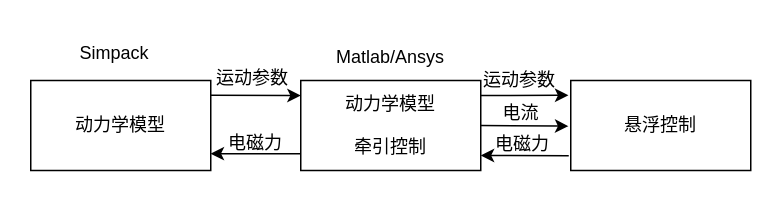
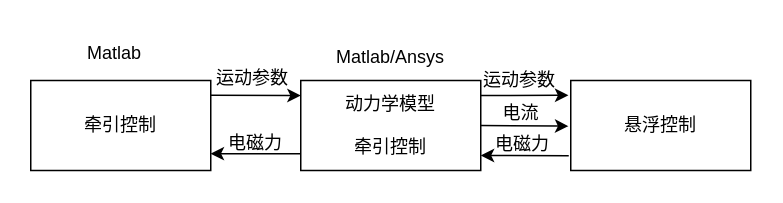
- <mxCell id="15" value="Simpack" style="text;html=1;align=center;verticalAlign=middle;whiteSpace=wrap;rounded=0;" vertex="1" parent="1"><mxGeometry x="46" y="20" width="60" height="30" as="geometry" /></mxCell>
+ <mxCell id="15" value="Matlab" style="text;html=1;align=center;verticalAlign=middle;whiteSpace=wrap;rounded=0;" vertex="1" parent="1"><mxGeometry x="46" y="20" width="60" height="30" as="geometry" /></mxCell>
- <mxCell id="2" value="动力学模型" style="rounded=0;whiteSpace=wrap;html=1;" vertex="1" parent="1"><mxGeometry x="20" y="53" width="120" height="60" as="geometry" /></mxCell>
+ <mxCell id="2" value="牵引控制" style="rounded=0;whiteSpace=wrap;html=1;" vertex="1" parent="1"><mxGeometry x="20" y="53" width="120" height="60" as="geometry" /></mxCell>
